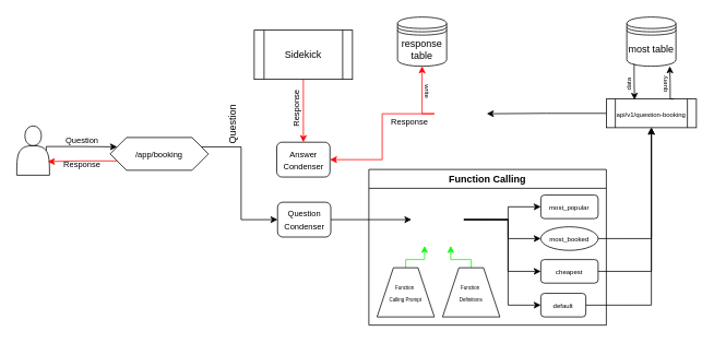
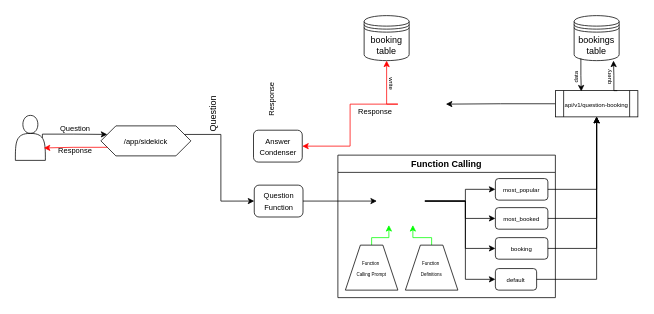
- <mxCell id="40" value="response table" style="shape=datastore;whiteSpace=wrap;html=1;" parent="1" vertex="1"><mxGeometry x="485" y="20" width="60" height="60" as="geometry" /></mxCell>
+ <mxCell id="40" value="booking table" style="shape=datastore;whiteSpace=wrap;html=1;" parent="1" vertex="1"><mxGeometry x="485" y="20" width="60" height="60" as="geometry" /></mxCell>
- <mxCell id="24" value="most table" style="shape=datastore;whiteSpace=wrap;html=1;" parent="1" vertex="1"><mxGeometry x="765" y="20" width="60" height="60" as="geometry" /></mxCell>
+ <mxCell id="24" value="bookings table" style="shape=datastore;whiteSpace=wrap;html=1;" parent="1" vertex="1"><mxGeometry x="765" y="20" width="60" height="60" as="geometry" /></mxCell>
- <mxCell id="7" value="Sidekick" style="shape=process;whiteSpace=wrap;html=1;backgroundOutline=1;" parent="1" vertex="1"><mxGeometry x="310" y="36" width="120" height="60" as="geometry" /></mxCell>
- <mxCell id="6" style="edgeStyle=orthogonalEdgeStyle;rounded=0;orthogonalLoop=1;jettySize=auto;html=1;exitX=0.5;exitY=1;exitDx=0;exitDy=0;entryX=0.5;entryY=0;entryDx=0;entryDy=0;strokeColor=#FF0000;" parent="1" source="7" target="39" edge="1"><mxGeometry relative="1" as="geometry" /></mxCell>
- <mxCell id="42" value="&lt;font style=&quot;font-size: 10px;&quot;&gt;/app/booking&lt;/font&gt;" style="shape=hexagon;perimeter=hexagonPerimeter2;whiteSpace=wrap;html=1;fixedSize=1;" parent="1" vertex="1"><mxGeometry x="134" y="167" width="120" height="40" as="geometry" /></mxCell>
+ <mxCell id="42" value="&lt;font style=&quot;font-size: 10px;&quot;&gt;/app/sidekick&lt;/font&gt;" style="shape=hexagon;perimeter=hexagonPerimeter2;whiteSpace=wrap;html=1;fixedSize=1;" parent="1" vertex="1"><mxGeometry x="134" y="167" width="120" height="40" as="geometry" /></mxCell>
+ <mxCell id="30" style="edgeStyle=orthogonalEdgeStyle;rounded=0;orthogonalLoop=1;jettySize=auto;html=1;exitX=1;exitY=0.5;exitDx=0;exitDy=0;entryX=0.5;entryY=1;entryDx=0;entryDy=0;" parent="1" source="20" target="29" edge="1"><mxGeometry relative="1" as="geometry" /></mxCell>
- <mxCell id="5" value="&lt;font style=&quot;font-size: 10px;&quot;&gt;Question Condenser&lt;/font&gt;" style="rounded=1;whiteSpace=wrap;html=1;" parent="1" vertex="1"><mxGeometry x="338.5" y="246" width="65" height="42.5" as="geometry" /></mxCell>
+ <mxCell id="5" value="&lt;font style=&quot;font-size: 10px;&quot;&gt;Question Function&lt;/font&gt;" style="rounded=1;whiteSpace=wrap;html=1;" parent="1" vertex="1"><mxGeometry x="338.5" y="246" width="65" height="42.5" as="geometry" /></mxCell>
- <mxCell id="21" value="&lt;span style=&quot;font-size: 8px;&quot;&gt;most_booked&lt;/span&gt;" style="ellipse;whiteSpace=wrap;html=1;" parent="10" vertex="1"><mxGeometry x="210" y="70" width="70" height="28.75" as="geometry" /></mxCell>
+ <mxCell id="21" value="&lt;span style=&quot;font-size: 8px;&quot;&gt;most_booked&lt;/span&gt;" style="rounded=1;whiteSpace=wrap;html=1;" parent="10" vertex="1"><mxGeometry x="210" y="70" width="70" height="28.75" as="geometry" /></mxCell>
- <mxCell id="22" value="&lt;span style=&quot;font-size: 8px;&quot;&gt;cheapest&lt;/span&gt;" style="rounded=1;whiteSpace=wrap;html=1;" parent="10" vertex="1"><mxGeometry x="210" y="110" width="70" height="28.75" as="geometry" /></mxCell>
+ <mxCell id="22" value="&lt;span style=&quot;font-size: 8px;&quot;&gt;booking&lt;/span&gt;" style="rounded=1;whiteSpace=wrap;html=1;" parent="10" vertex="1"><mxGeometry x="210" y="110" width="70" height="28.75" as="geometry" /></mxCell>
